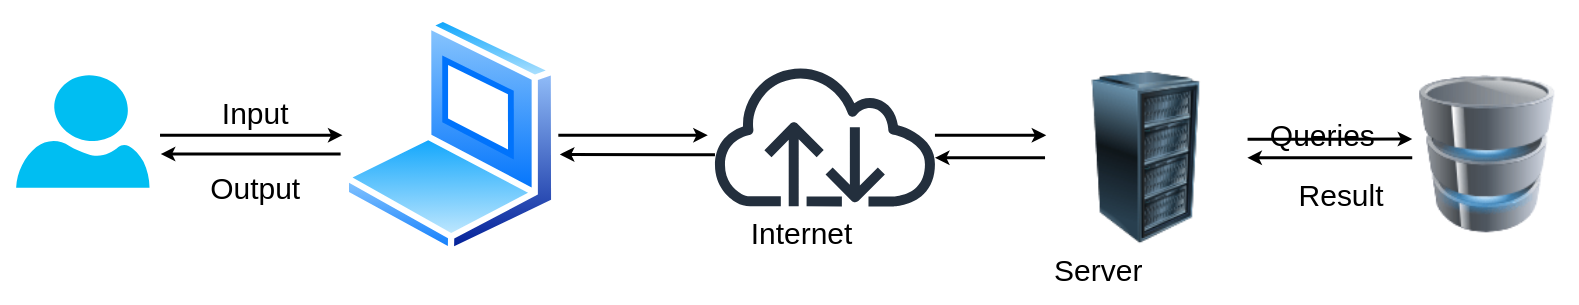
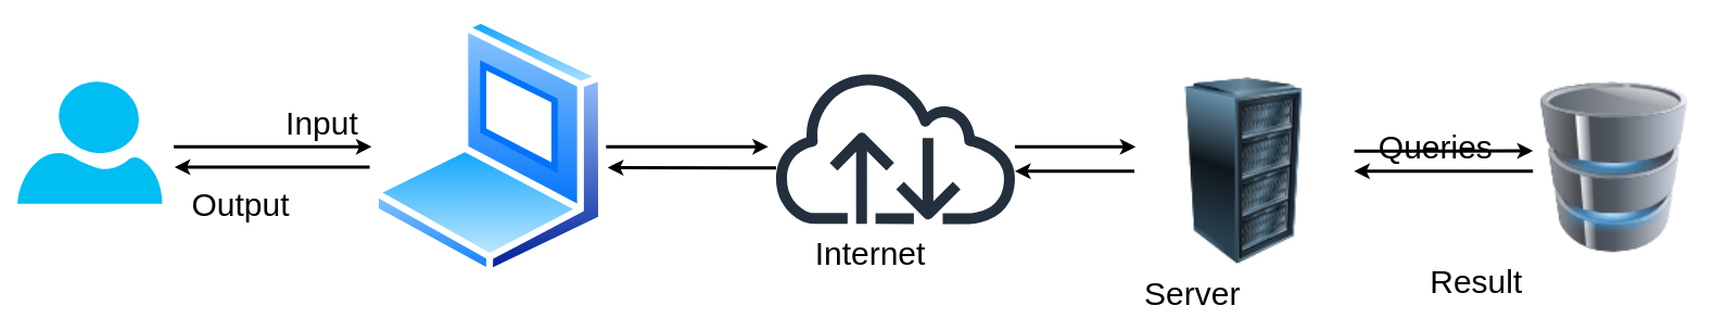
- <mxCell id="12" value="Input" style="text;html=1;align=center;verticalAlign=middle;resizable=0;points=[];autosize=1;strokeColor=none;fillColor=none;fontSize=40;" vertex="1" parent="1"><mxGeometry x="288.5" y="125" width="100" height="50" as="geometry" /></mxCell>
+ <mxCell id="12" value="Input" style="text;html=1;align=center;verticalAlign=middle;resizable=0;points=[];autosize=1;strokeColor=none;fillColor=none;fontSize=40;" vertex="1" parent="1"><mxGeometry x="343.5" y="125" width="100" height="50" as="geometry" /></mxCell>
- <mxCell id="13" value="Output" style="text;html=1;align=center;verticalAlign=middle;resizable=0;points=[];autosize=1;strokeColor=none;fillColor=none;fontSize=40;" vertex="1" parent="1"><mxGeometry x="268.5" y="225" width="140" height="50" as="geometry" /></mxCell>
+ <mxCell id="13" value="Output" style="text;html=1;align=center;verticalAlign=middle;resizable=0;points=[];autosize=1;strokeColor=none;fillColor=none;fontSize=40;" vertex="1" parent="1"><mxGeometry x="223.5" y="225" width="140" height="50" as="geometry" /></mxCell>
- <mxCell id="19" value="Result" style="text;html=1;align=center;verticalAlign=middle;resizable=0;points=[];autosize=1;strokeColor=none;fillColor=none;fontSize=40;" vertex="1" parent="1"><mxGeometry x="1723" y="235" width="130" height="50" as="geometry" /></mxCell>
+ <mxCell id="19" value="Result" style="text;html=1;align=center;verticalAlign=middle;resizable=0;points=[];autosize=1;strokeColor=none;fillColor=none;fontSize=40;" vertex="1" parent="1"><mxGeometry x="1748" y="320" width="130" height="50" as="geometry" /></mxCell>
